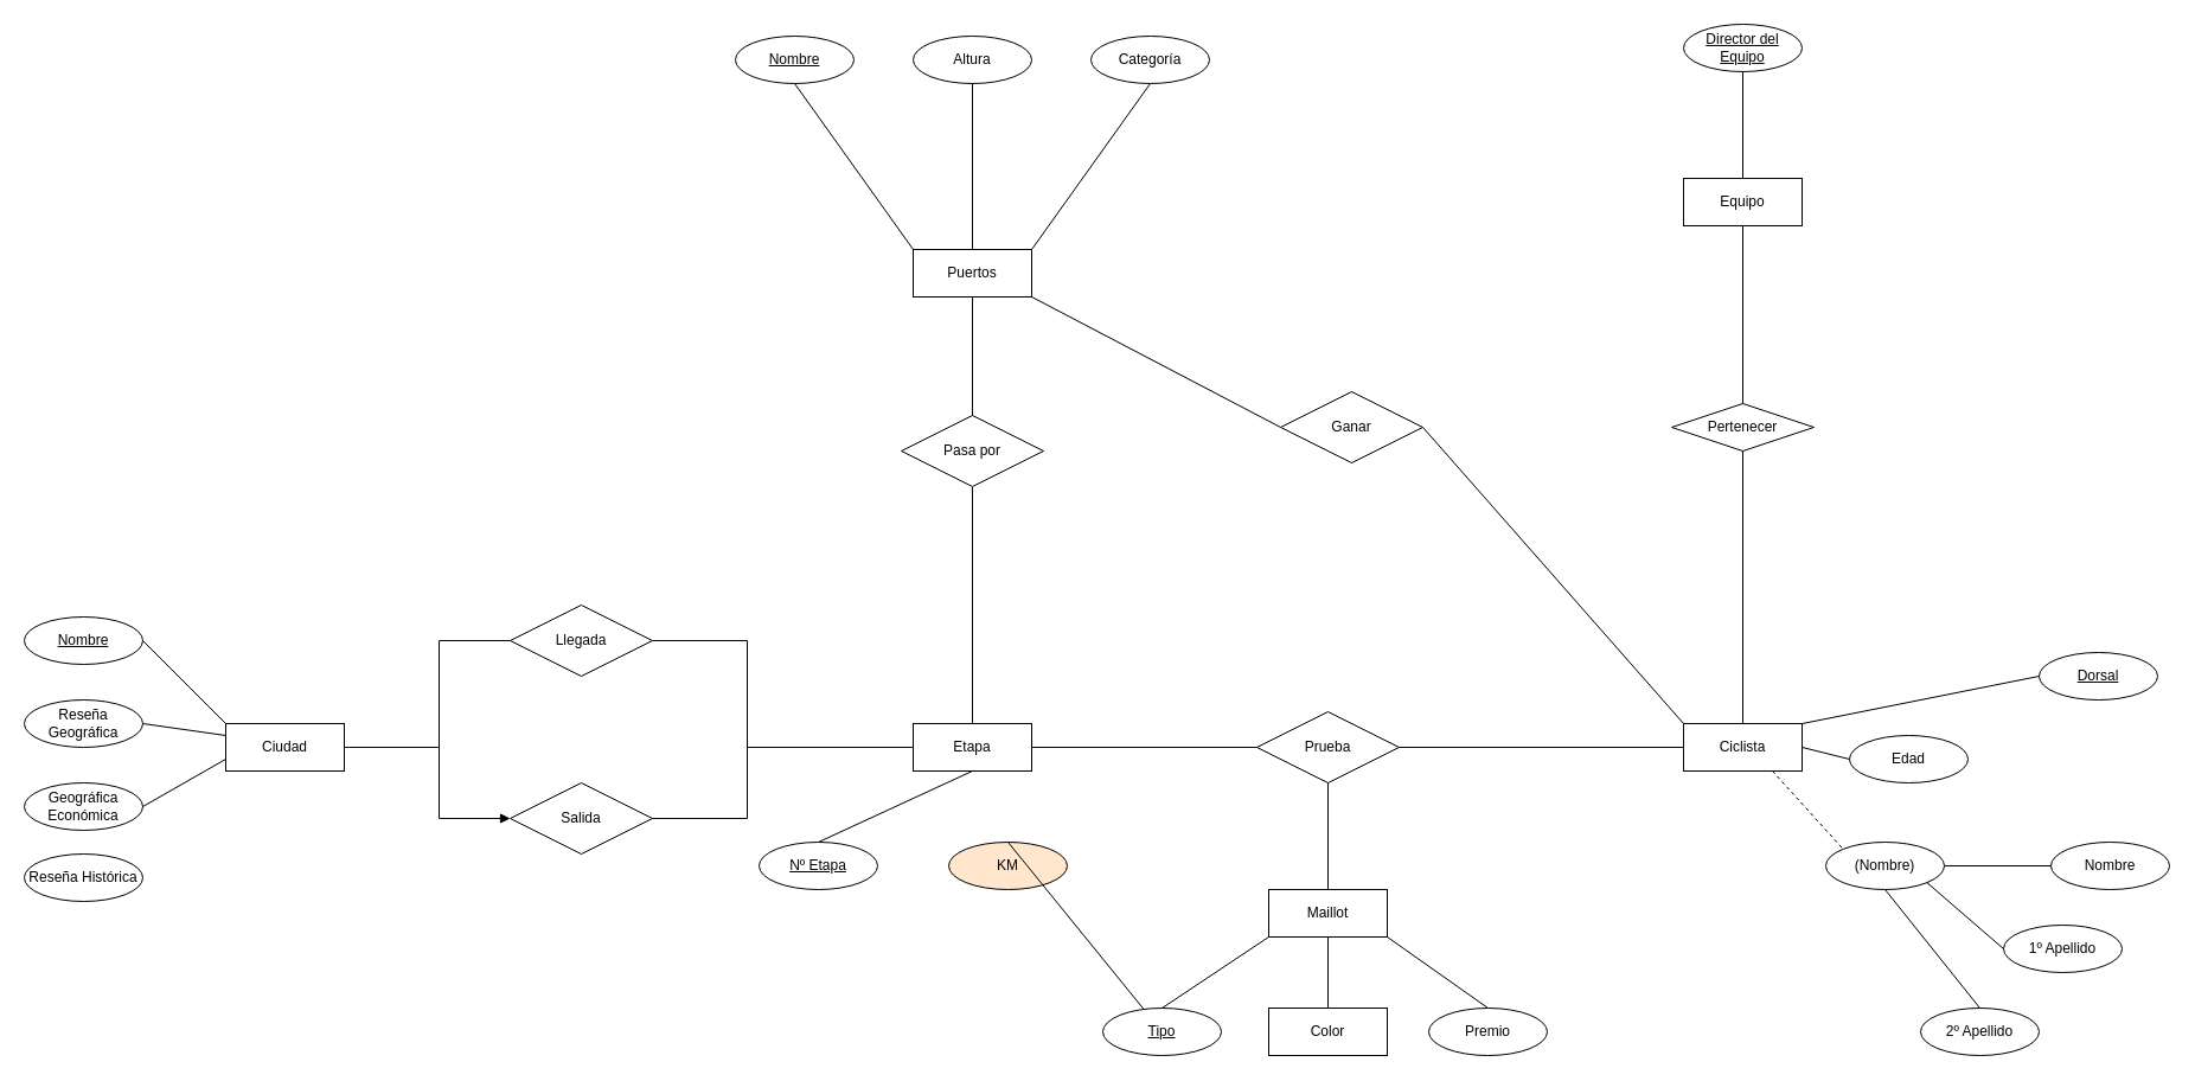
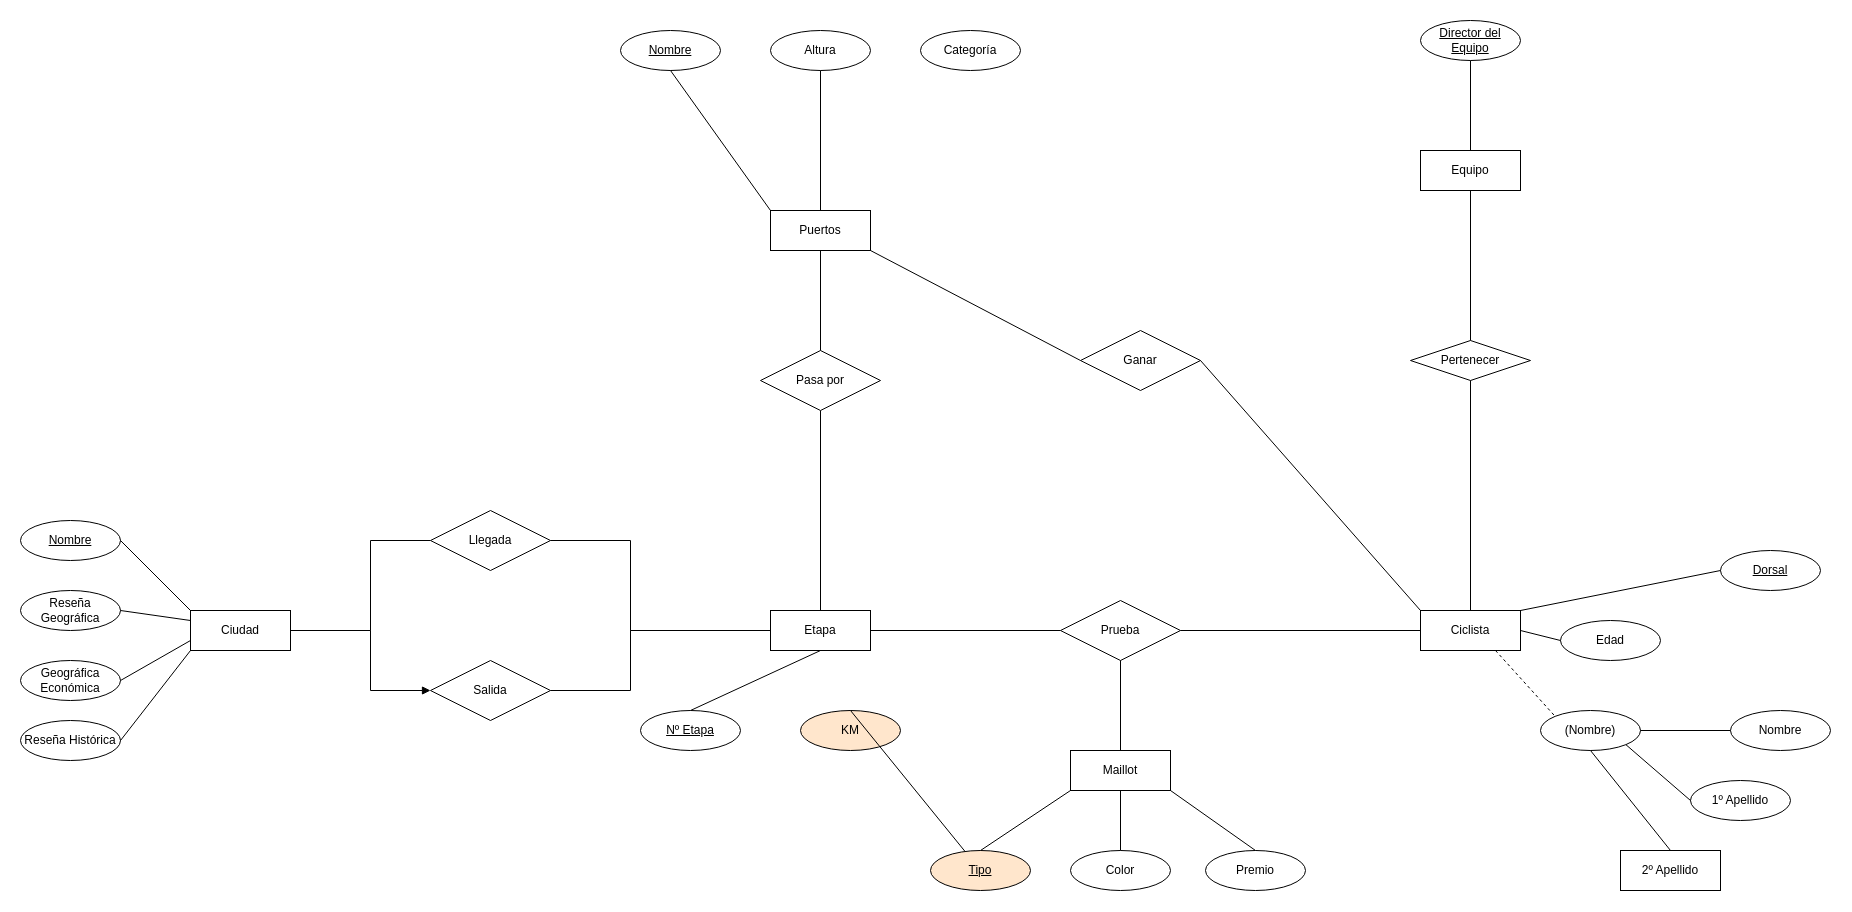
- <mxCell id="61" value="" style="endArrow=none;html=1;rounded=0;exitX=1;exitY=0;exitDx=0;exitDy=0;entryX=0.5;entryY=1;entryDx=0;entryDy=0;" edge="1" parent="1" source="55" target="58"><mxGeometry relative="1" as="geometry"><mxPoint x="920" y="90" as="sourcePoint" /><mxPoint x="1080" y="90" as="targetPoint" /></mxGeometry></mxCell>
+ <mxCell id="10" value="" style="endArrow=none;html=1;rounded=0;entryX=0;entryY=1;entryDx=0;entryDy=0;exitX=1;exitY=0.5;exitDx=0;exitDy=0;" edge="1" parent="1" source="6" target="2"><mxGeometry relative="1" as="geometry"><mxPoint x="370" y="690" as="sourcePoint" /><mxPoint x="530" y="690" as="targetPoint" /></mxGeometry></mxCell>
- <mxCell id="45" value="Tipo" style="ellipse;whiteSpace=wrap;html=1;align=center;fontStyle=4;" vertex="1" parent="1"><mxGeometry x="930" y="850" width="100" height="40" as="geometry" /></mxCell>
+ <mxCell id="45" value="Tipo" style="ellipse;whiteSpace=wrap;html=1;align=center;fontStyle=4;fillColor=#ffe6cc;" vertex="1" parent="1"><mxGeometry x="930" y="850" width="100" height="40" as="geometry" /></mxCell>
- <mxCell id="44" value="Color" style="whiteSpace=wrap;html=1;align=center;rounded=0;" vertex="1" parent="1"><mxGeometry x="1070" y="850" width="100" height="40" as="geometry" /></mxCell>
+ <mxCell id="44" value="Color" style="ellipse;whiteSpace=wrap;html=1;align=center;" vertex="1" parent="1"><mxGeometry x="1070" y="850" width="100" height="40" as="geometry" /></mxCell>
- <mxCell id="37" value="2º Apellido" style="ellipse;whiteSpace=wrap;html=1;align=center;" vertex="1" parent="1"><mxGeometry x="1620" y="850" width="100" height="40" as="geometry" /></mxCell>
+ <mxCell id="37" value="2º Apellido" style="whiteSpace=wrap;html=1;align=center;rounded=0;" vertex="1" parent="1"><mxGeometry x="1620" y="850" width="100" height="40" as="geometry" /></mxCell>
